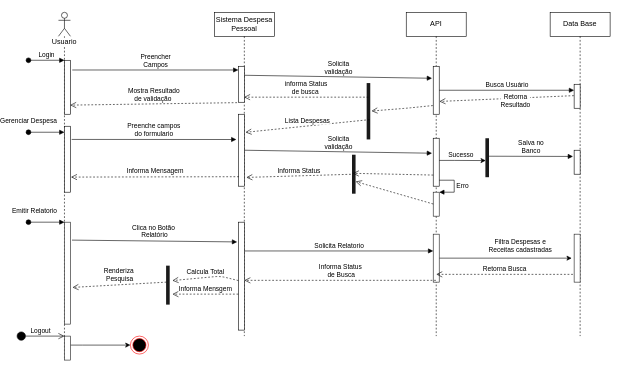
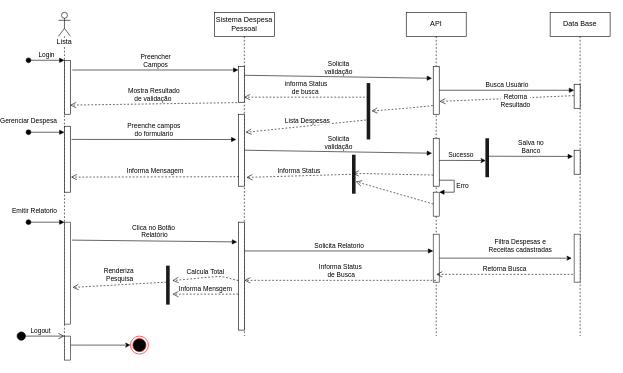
- <mxCell id="2" value="Usuario" style="shape=umlLifeline;participant=umlActor;perimeter=lifelinePerimeter;whiteSpace=wrap;html=1;container=1;collapsible=0;recursiveResize=0;verticalAlign=top;spacingTop=36;labelBackgroundColor=#ffffff;outlineConnect=0;" vertex="1" parent="1"><mxGeometry x="90" y="20" width="20" height="580" as="geometry" /></mxCell>
+ <mxCell id="2" value="Lista" style="shape=umlLifeline;participant=umlActor;perimeter=lifelinePerimeter;whiteSpace=wrap;html=1;container=1;collapsible=0;recursiveResize=0;verticalAlign=top;spacingTop=36;labelBackgroundColor=#ffffff;outlineConnect=0;" vertex="1" parent="1"><mxGeometry x="90" y="20" width="20" height="580" as="geometry" /></mxCell>
